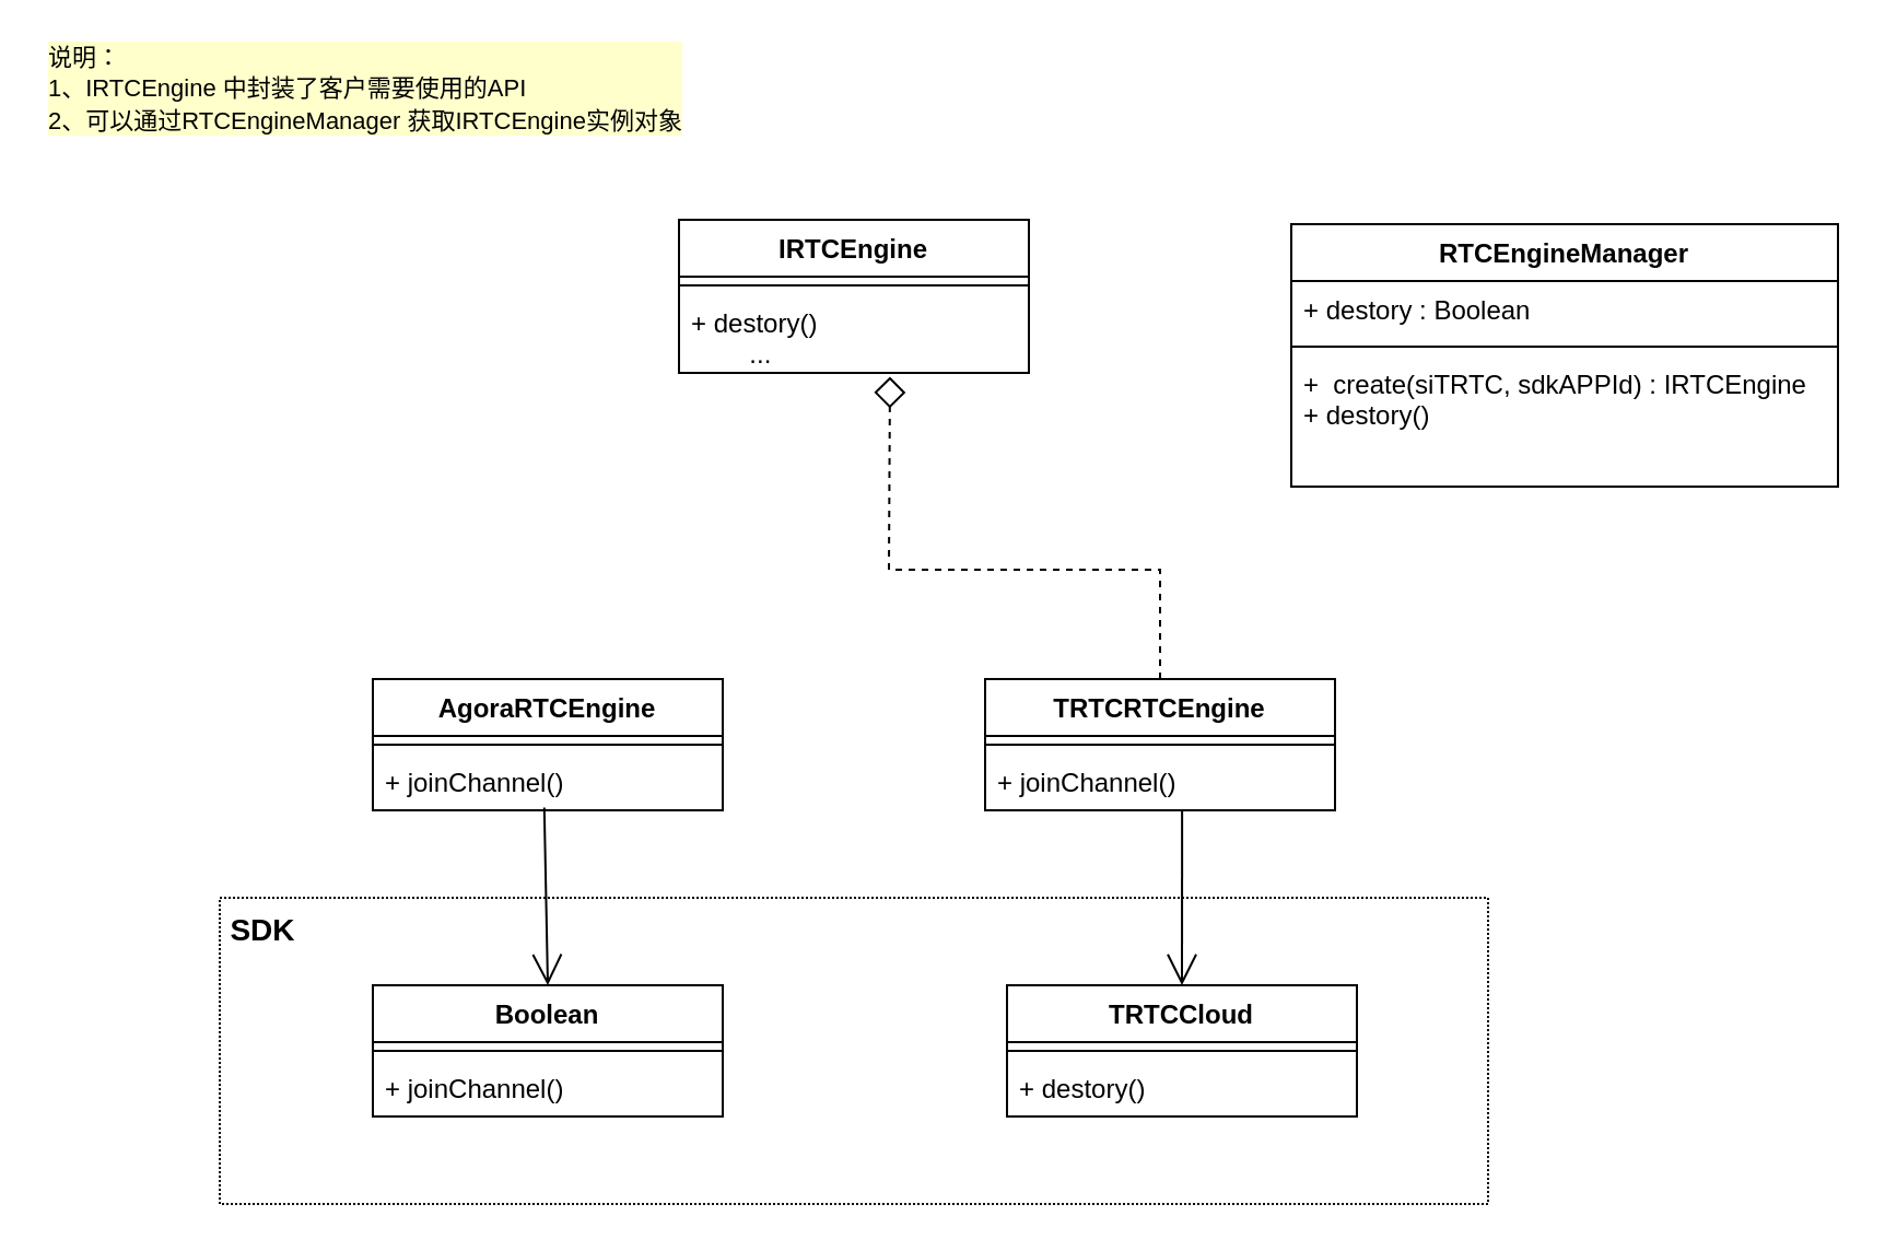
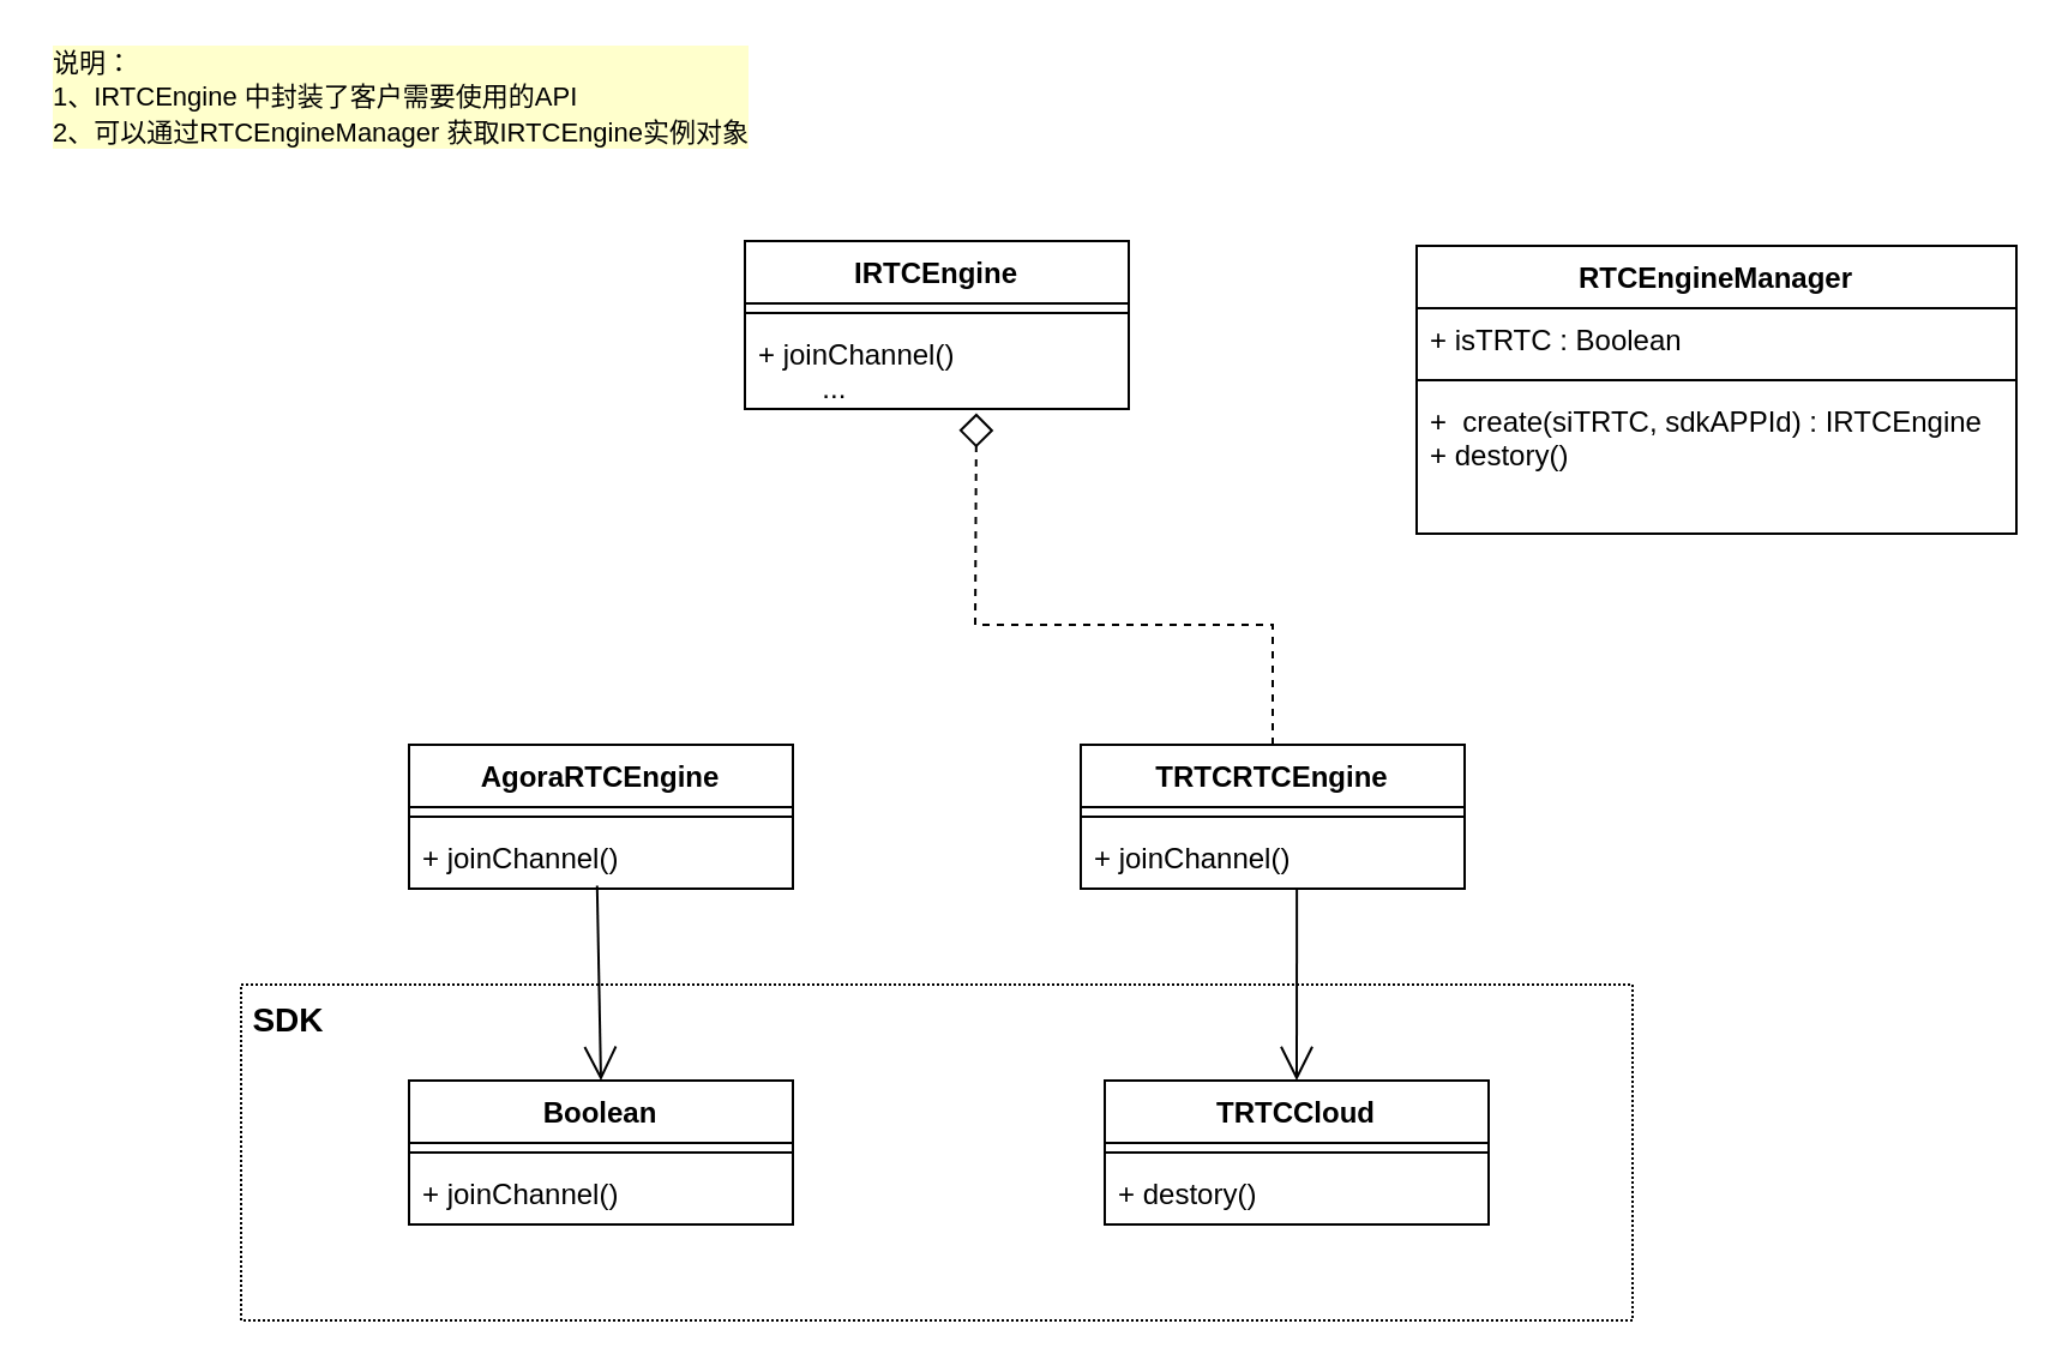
- <mxCell id="14" value="+ destory : Boolean" style="text;strokeColor=none;fillColor=none;align=left;verticalAlign=top;spacingLeft=4;spacingRight=4;overflow=hidden;rotatable=0;points=[[0,0.5],[1,0.5]];portConstraint=eastwest;" vertex="1" parent="13"><mxGeometry y="26" width="250" height="26" as="geometry" /></mxCell>
+ <mxCell id="14" value="+ isTRTC : Boolean" style="text;strokeColor=none;fillColor=none;align=left;verticalAlign=top;spacingLeft=4;spacingRight=4;overflow=hidden;rotatable=0;points=[[0,0.5],[1,0.5]];portConstraint=eastwest;" vertex="1" parent="13"><mxGeometry y="26" width="250" height="26" as="geometry" /></mxCell>
- <mxCell id="5" value="+ destory()&#10;        ..." style="text;strokeColor=none;fillColor=none;align=left;verticalAlign=top;spacingLeft=4;spacingRight=4;overflow=hidden;rotatable=0;points=[[0,0.5],[1,0.5]];portConstraint=eastwest;" vertex="1" parent="3"><mxGeometry y="34" width="160" height="36" as="geometry" /></mxCell>
+ <mxCell id="5" value="+ joinChannel()&#10;        ..." style="text;strokeColor=none;fillColor=none;align=left;verticalAlign=top;spacingLeft=4;spacingRight=4;overflow=hidden;rotatable=0;points=[[0,0.5],[1,0.5]];portConstraint=eastwest;" vertex="1" parent="3"><mxGeometry y="34" width="160" height="36" as="geometry" /></mxCell>
